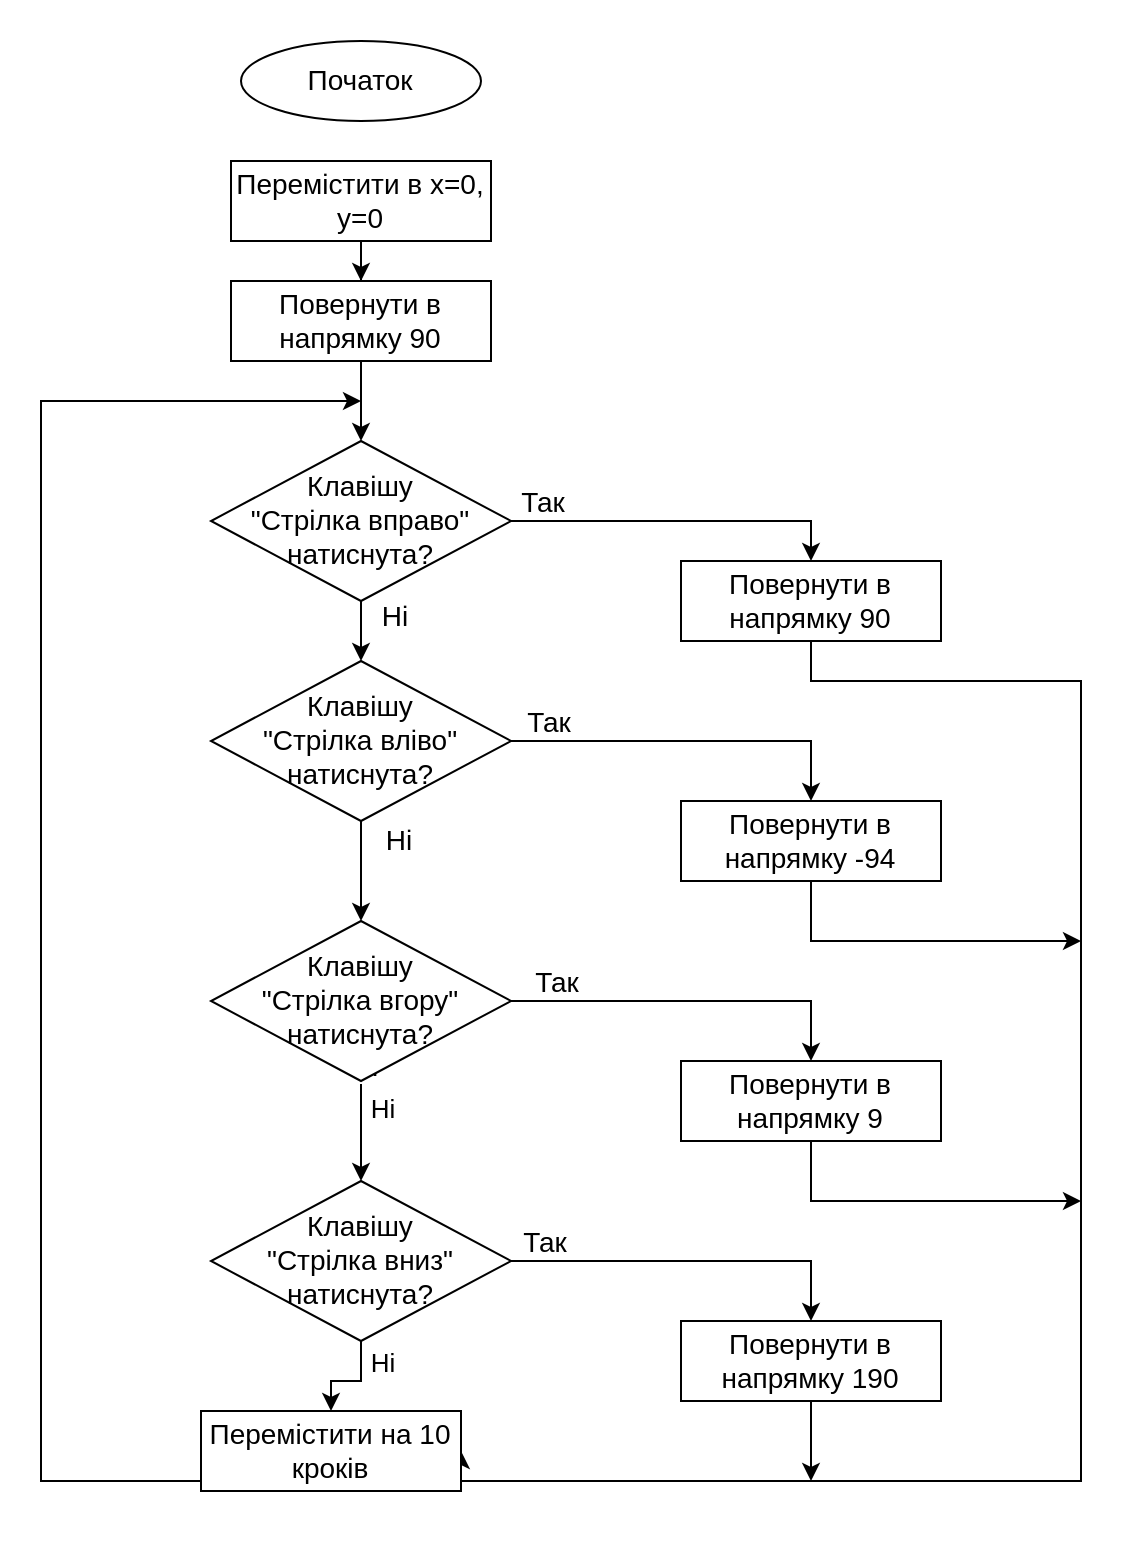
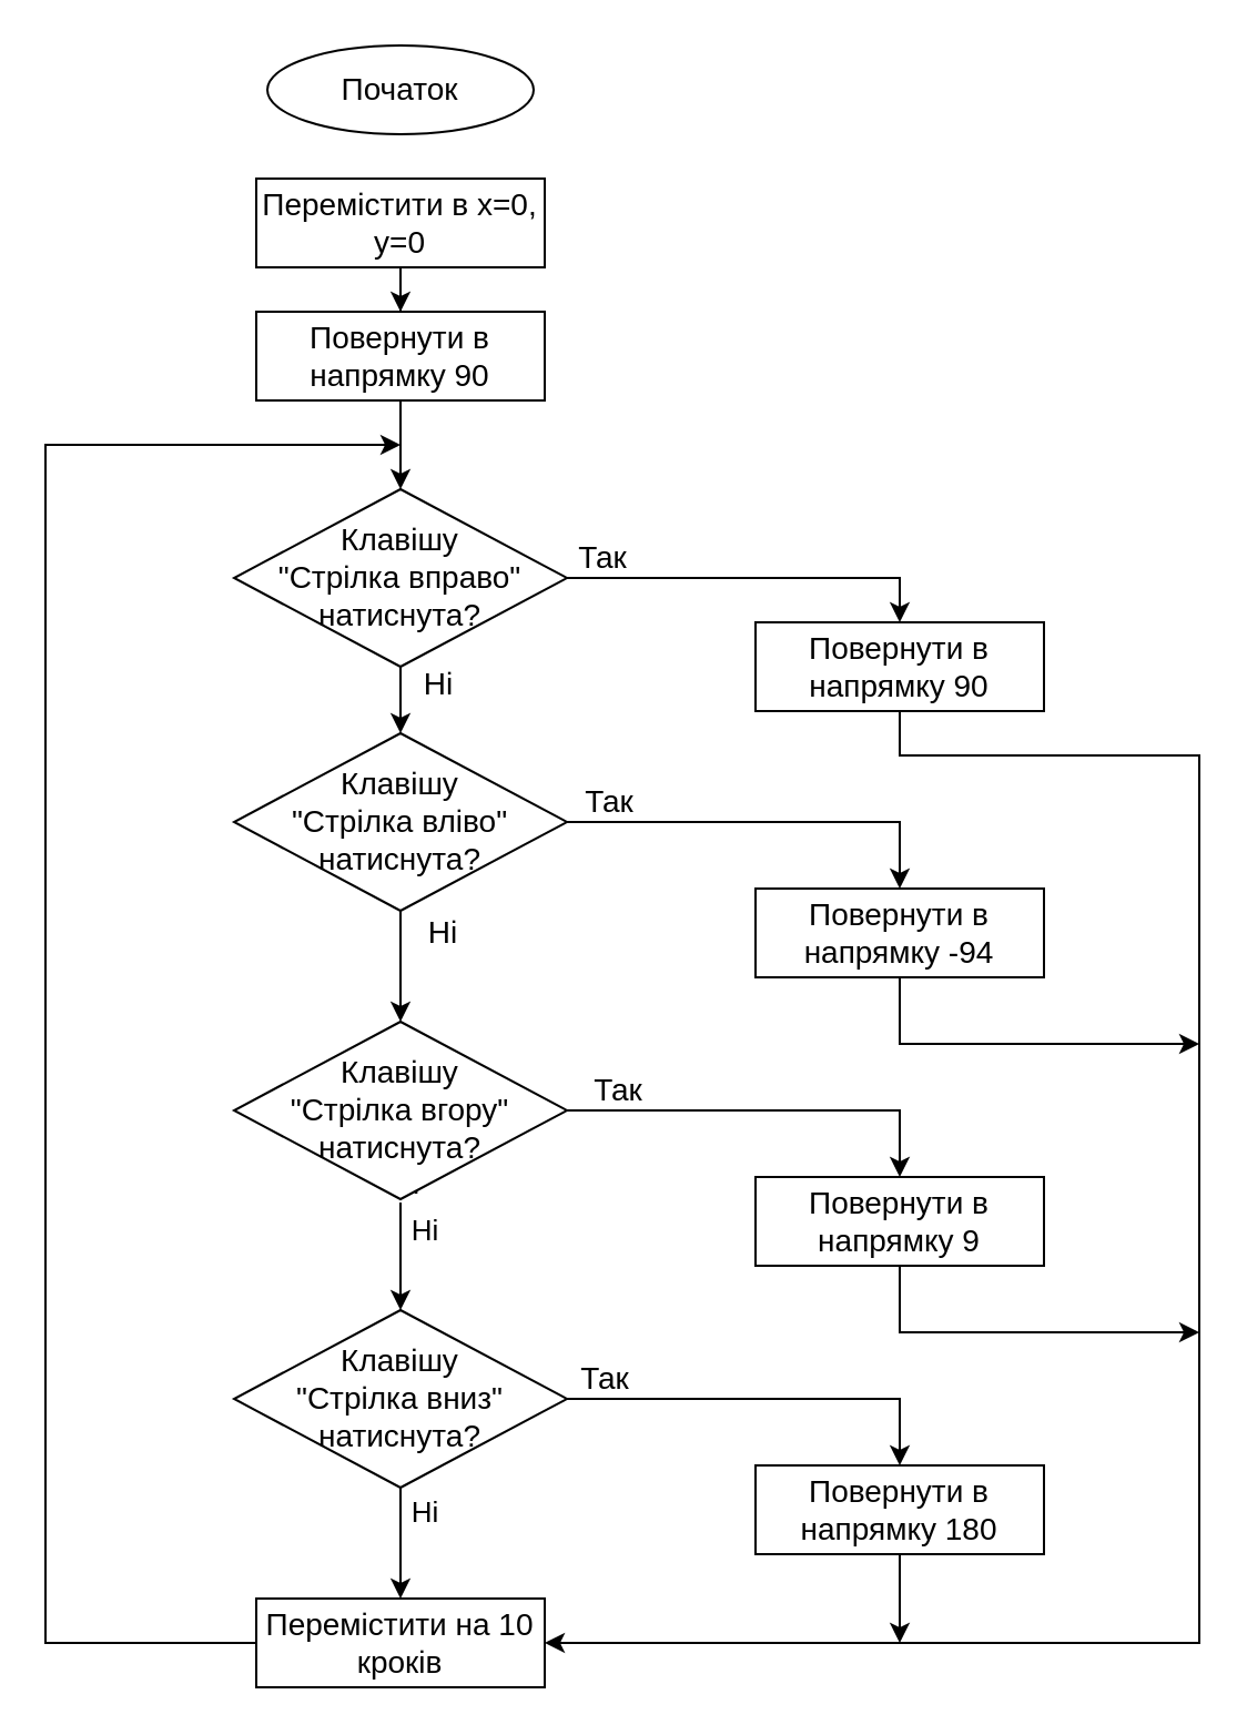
- <mxCell id="36" value="Повернути в напрямку 190" style="rounded=0;whiteSpace=wrap;html=1;fontSize=14;" vertex="1" parent="1"><mxGeometry x="340" y="660" width="130" height="40" as="geometry" /></mxCell>
+ <mxCell id="36" value="Повернути в напрямку 180" style="rounded=0;whiteSpace=wrap;html=1;fontSize=14;" vertex="1" parent="1"><mxGeometry x="340" y="660" width="130" height="40" as="geometry" /></mxCell>
- <mxCell id="37" value="Перемістити на 10 кроків" style="rounded=0;whiteSpace=wrap;html=1;fontSize=14;" vertex="1" parent="1"><mxGeometry x="100" y="705" width="130" height="40" as="geometry" /></mxCell>
+ <mxCell id="37" value="Перемістити на 10 кроків" style="rounded=0;whiteSpace=wrap;html=1;fontSize=14;" vertex="1" parent="1"><mxGeometry x="115" y="720" width="130" height="40" as="geometry" /></mxCell>
